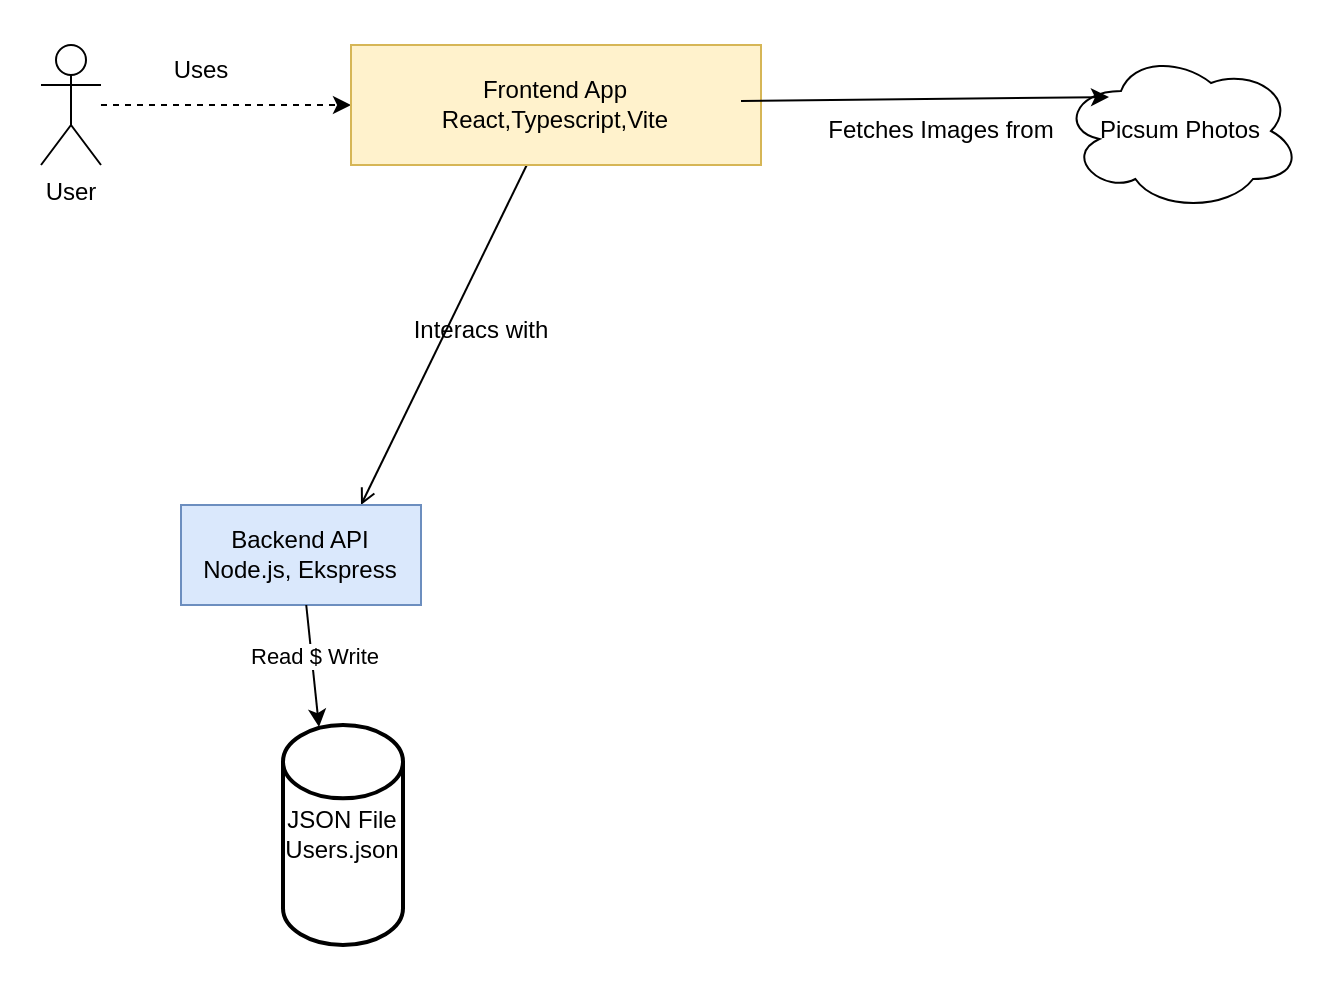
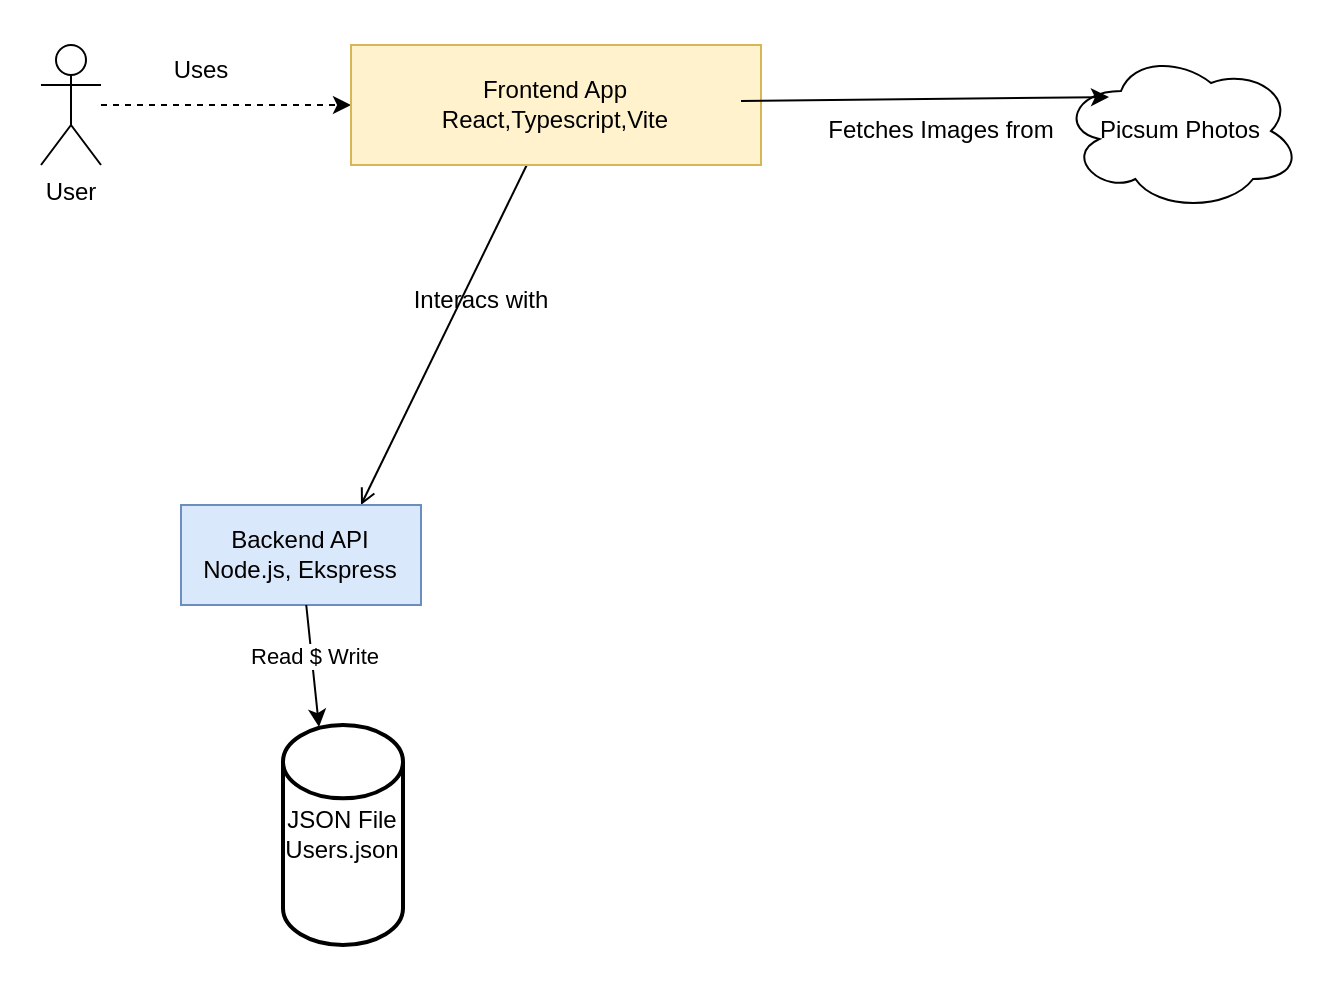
- <mxCell id="14" value="Interacs with" style="text;html=1;align=center;verticalAlign=middle;resizable=0;points=[];autosize=1;strokeColor=none;fillColor=none;" vertex="1" parent="1"><mxGeometry x="195" y="150" width="90" height="30" as="geometry" /></mxCell>
+ <mxCell id="14" value="Interacs with" style="text;html=1;align=center;verticalAlign=middle;resizable=0;points=[];autosize=1;strokeColor=none;fillColor=none;" vertex="1" parent="1"><mxGeometry x="195" y="135" width="90" height="30" as="geometry" /></mxCell>
